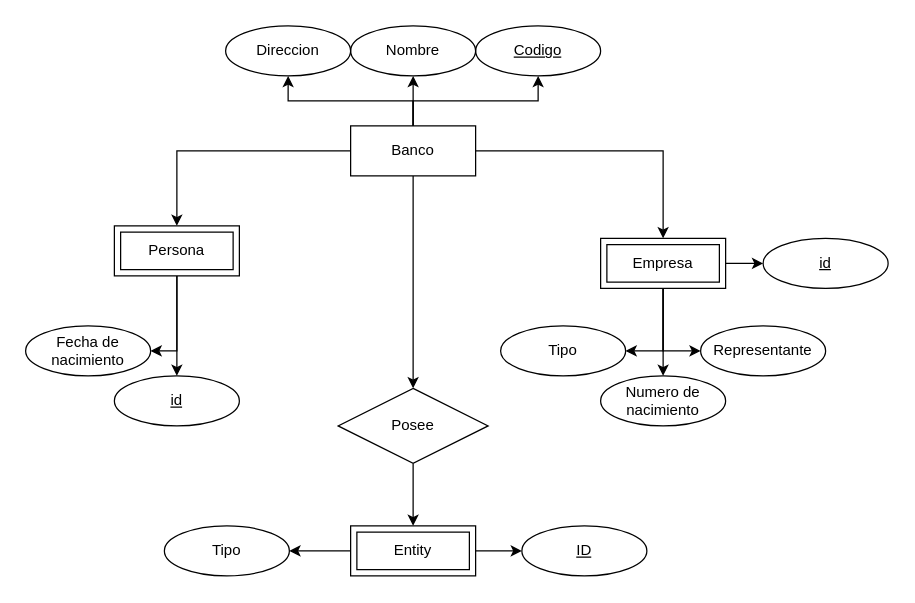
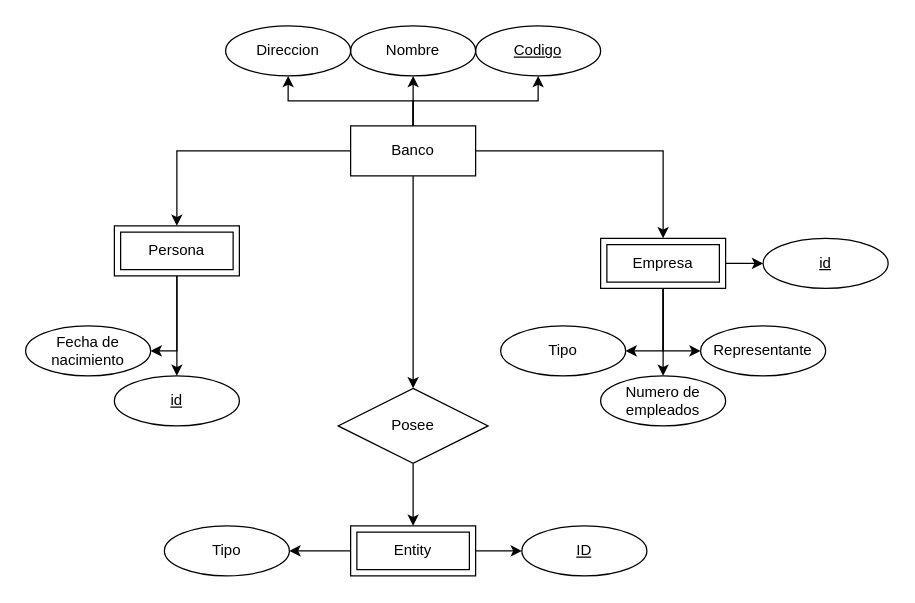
- <mxCell id="25" value="Numero de nacimiento" style="ellipse;whiteSpace=wrap;html=1;align=center;" vertex="1" parent="1"><mxGeometry x="480" y="300" width="100" height="40" as="geometry" /></mxCell>
+ <mxCell id="25" value="Numero de empleados" style="ellipse;whiteSpace=wrap;html=1;align=center;" vertex="1" parent="1"><mxGeometry x="480" y="300" width="100" height="40" as="geometry" /></mxCell>
